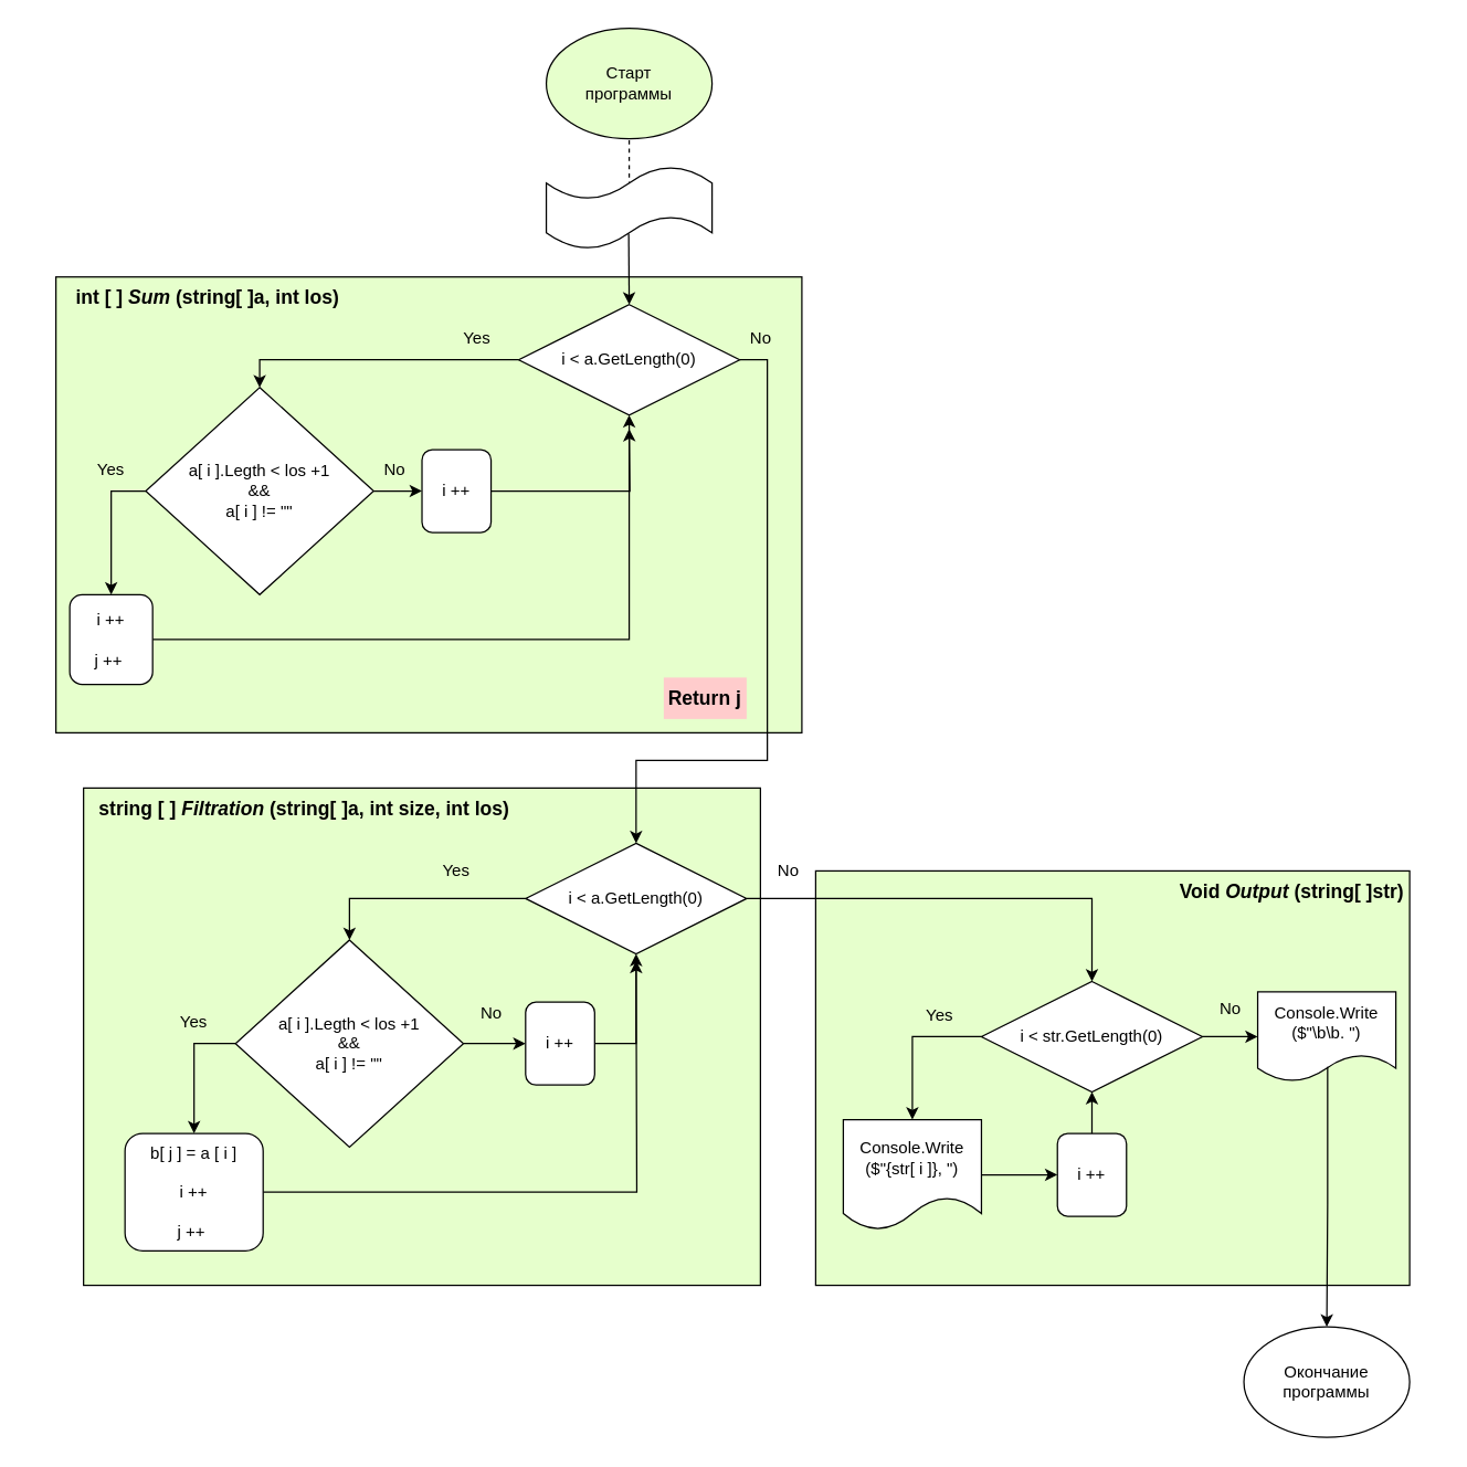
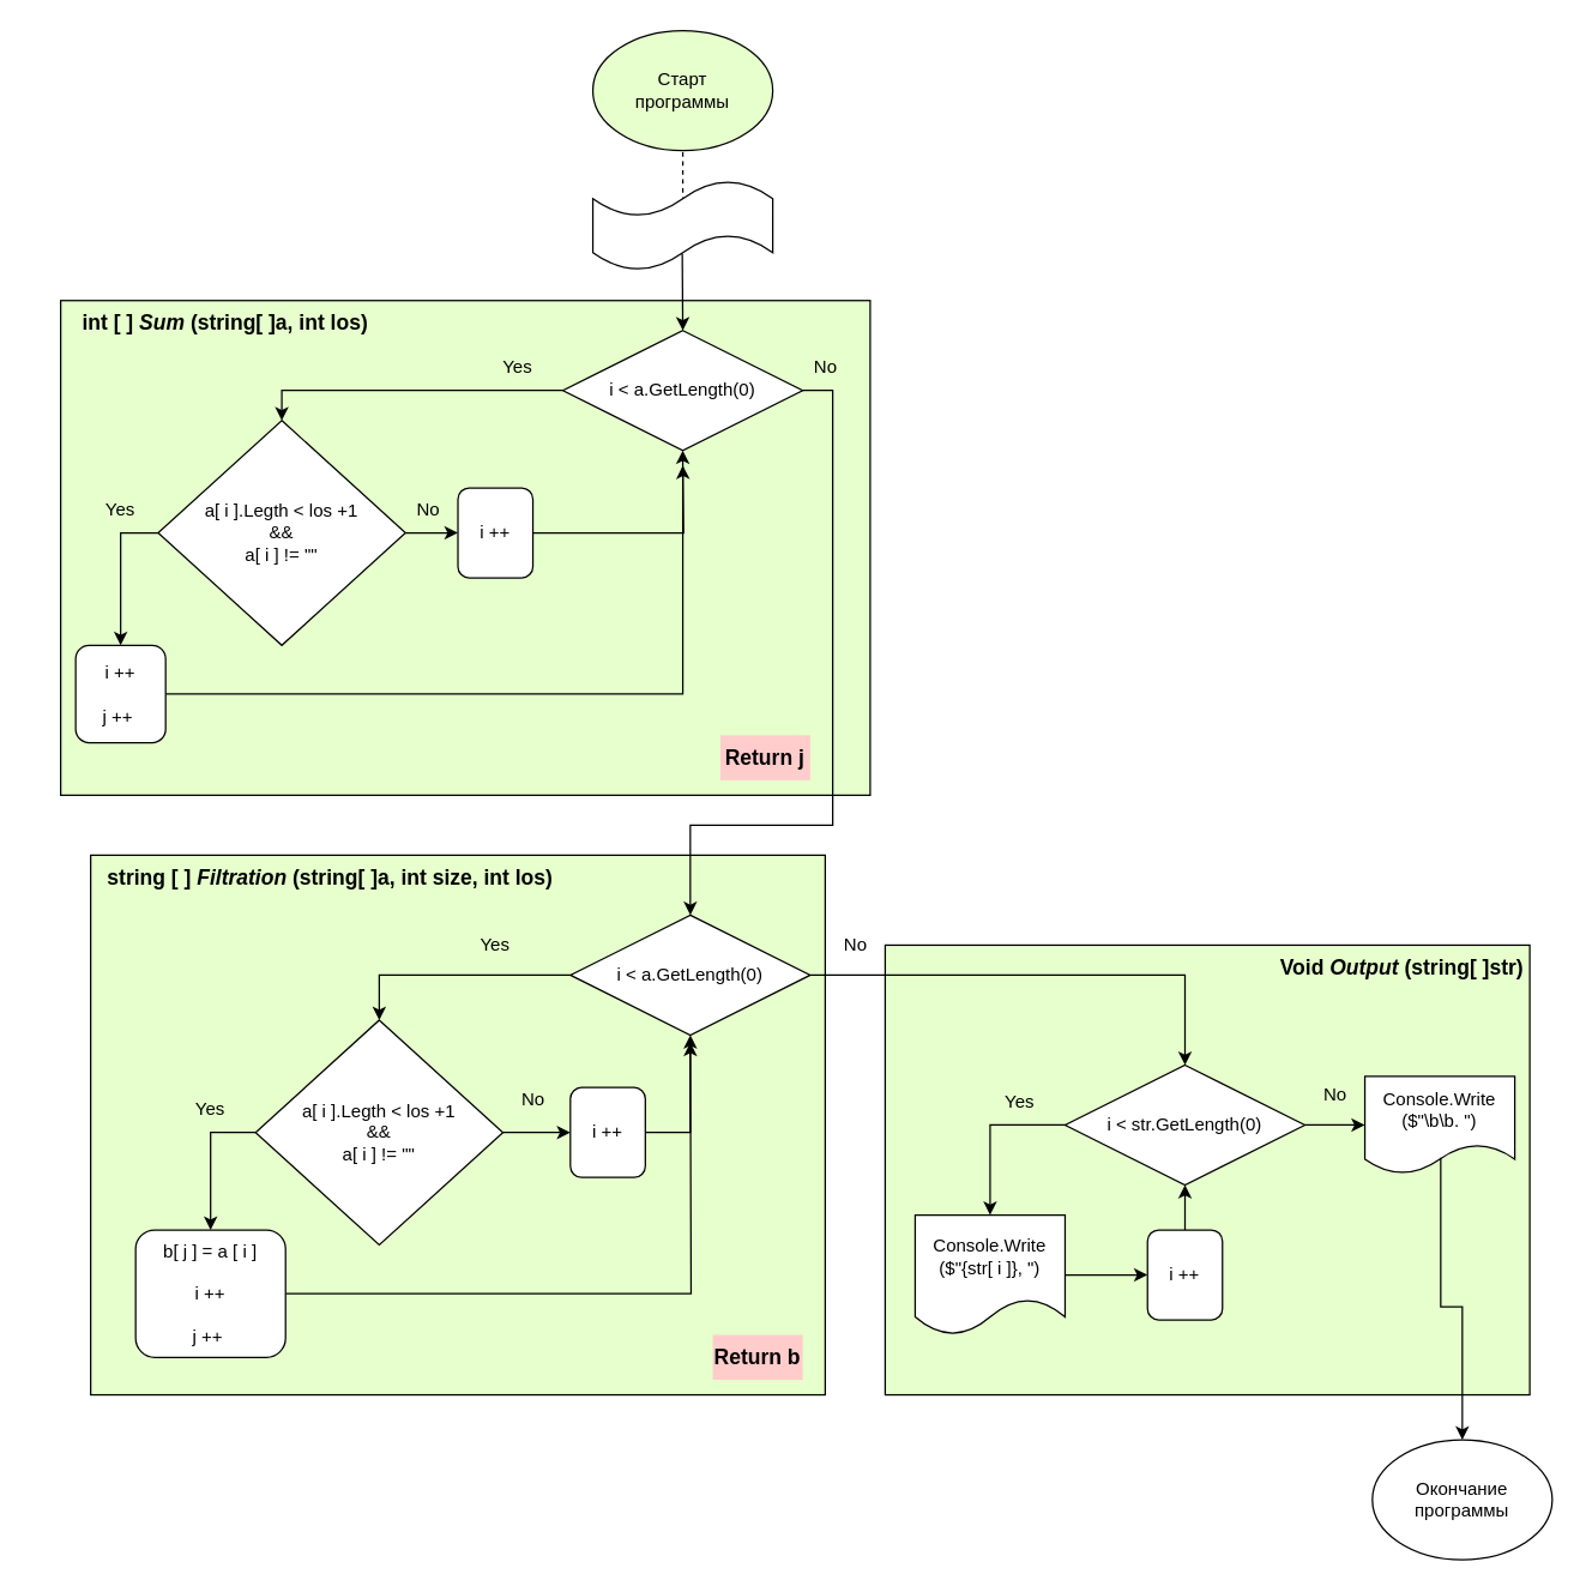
+ <mxCell id="52" value="&lt;b&gt;Return b&lt;/b&gt;" style="text;html=1;strokeColor=none;fillColor=#FFCCCC;align=center;verticalAlign=middle;whiteSpace=wrap;rounded=0;fontSize=14;" vertex="1" parent="1"><mxGeometry x="475" y="890" width="60" height="30" as="geometry" /></mxCell>
- <mxCell id="6" value="Окончание программы" style="ellipse;whiteSpace=wrap;html=1;" vertex="1" parent="1"><mxGeometry x="900" y="960" width="120" height="80" as="geometry" /></mxCell>
+ <mxCell id="6" value="Окончание программы" style="ellipse;whiteSpace=wrap;html=1;" vertex="1" parent="1"><mxGeometry x="915" y="960" width="120" height="80" as="geometry" /></mxCell>
